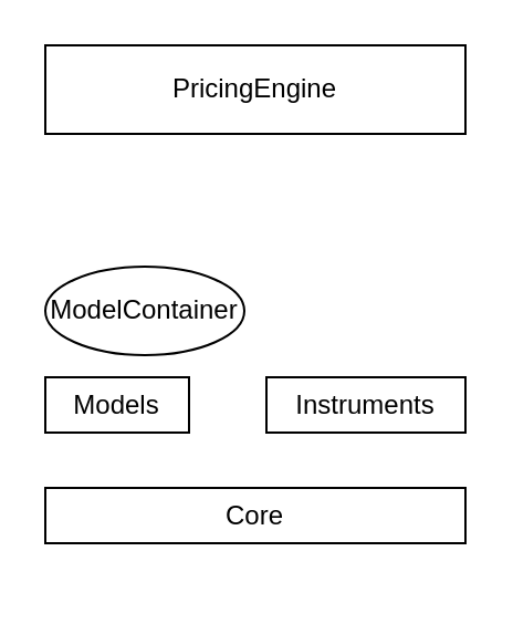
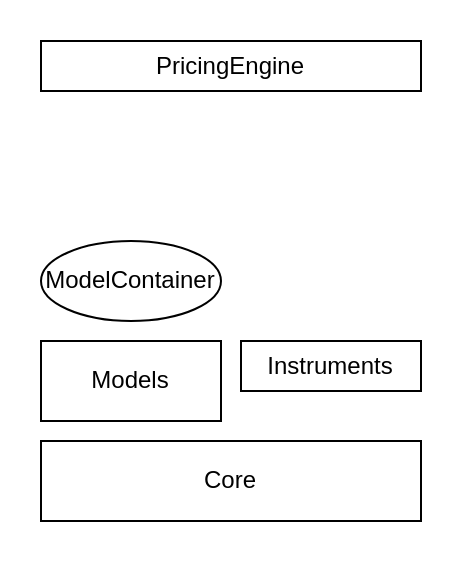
- <mxCell id="6" value="PricingEngine" style="rounded=0;whiteSpace=wrap;html=1;" vertex="1" parent="1"><mxGeometry x="20" y="20" width="190" height="40" as="geometry" /></mxCell>
+ <mxCell id="6" value="PricingEngine" style="rounded=0;whiteSpace=wrap;html=1;" vertex="1" parent="1"><mxGeometry x="20" y="20" width="190" height="25" as="geometry" /></mxCell>
- <mxCell id="4" value="Models" style="rounded=0;whiteSpace=wrap;html=1;" vertex="1" parent="1"><mxGeometry x="20" y="170" width="65" height="25" as="geometry" /></mxCell>
+ <mxCell id="4" value="Models" style="rounded=0;whiteSpace=wrap;html=1;" vertex="1" parent="1"><mxGeometry x="20" y="170" width="90" height="40" as="geometry" /></mxCell>
- <mxCell id="2" value="Core" style="rounded=0;whiteSpace=wrap;html=1;" vertex="1" parent="1"><mxGeometry x="20" y="220" width="190" height="25" as="geometry" /></mxCell>
+ <mxCell id="2" value="Core" style="rounded=0;whiteSpace=wrap;html=1;" vertex="1" parent="1"><mxGeometry x="20" y="220" width="190" height="40" as="geometry" /></mxCell>
